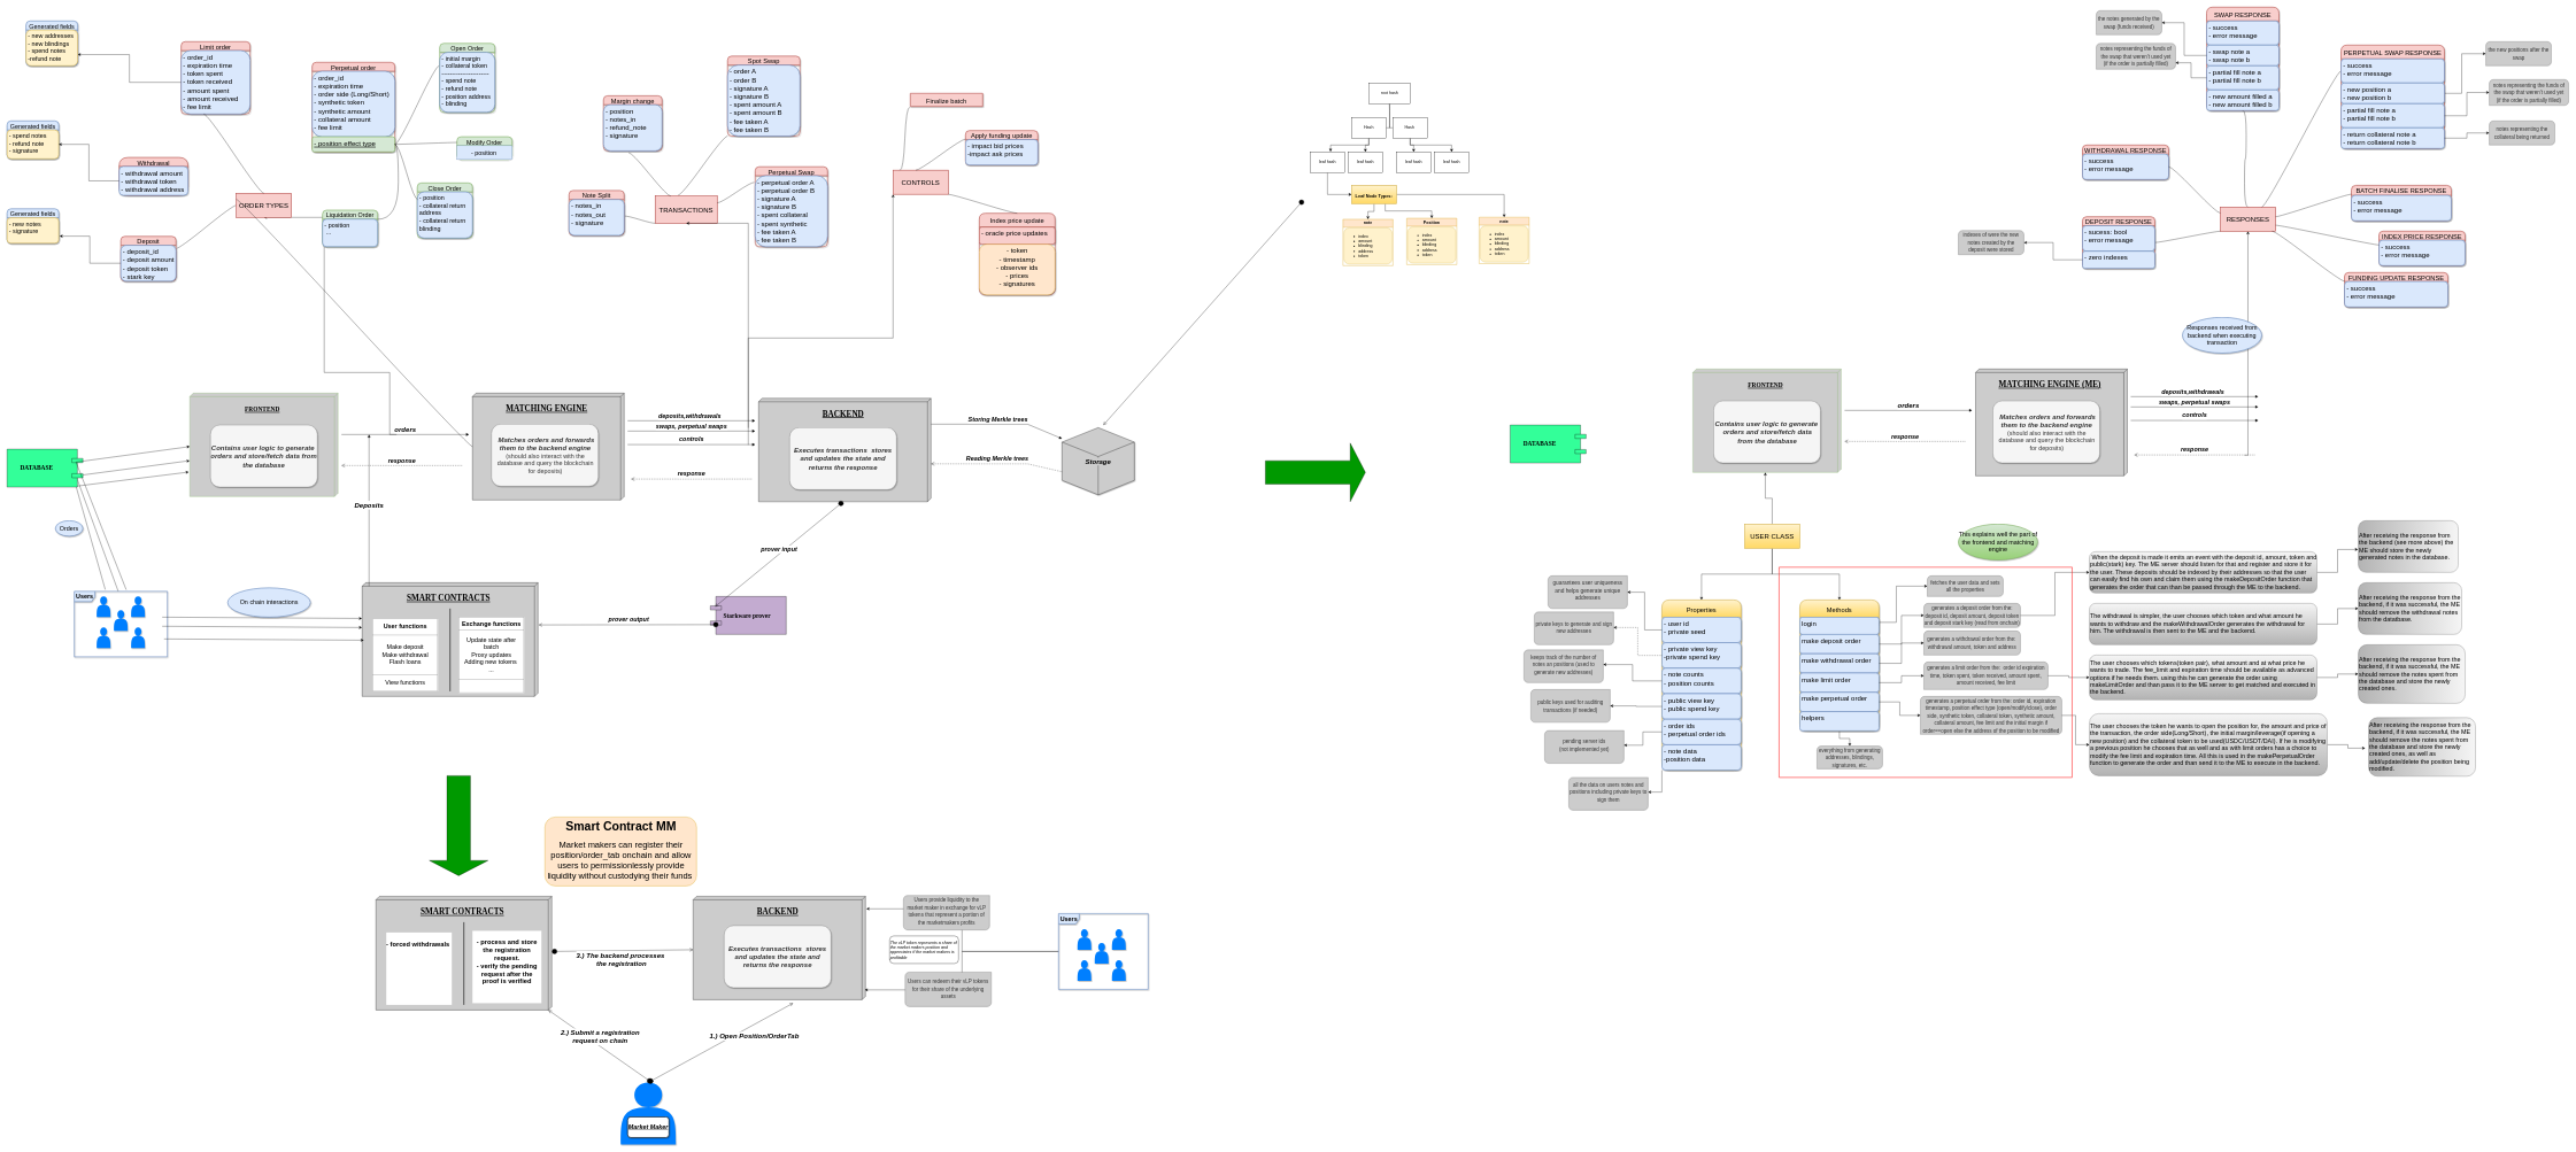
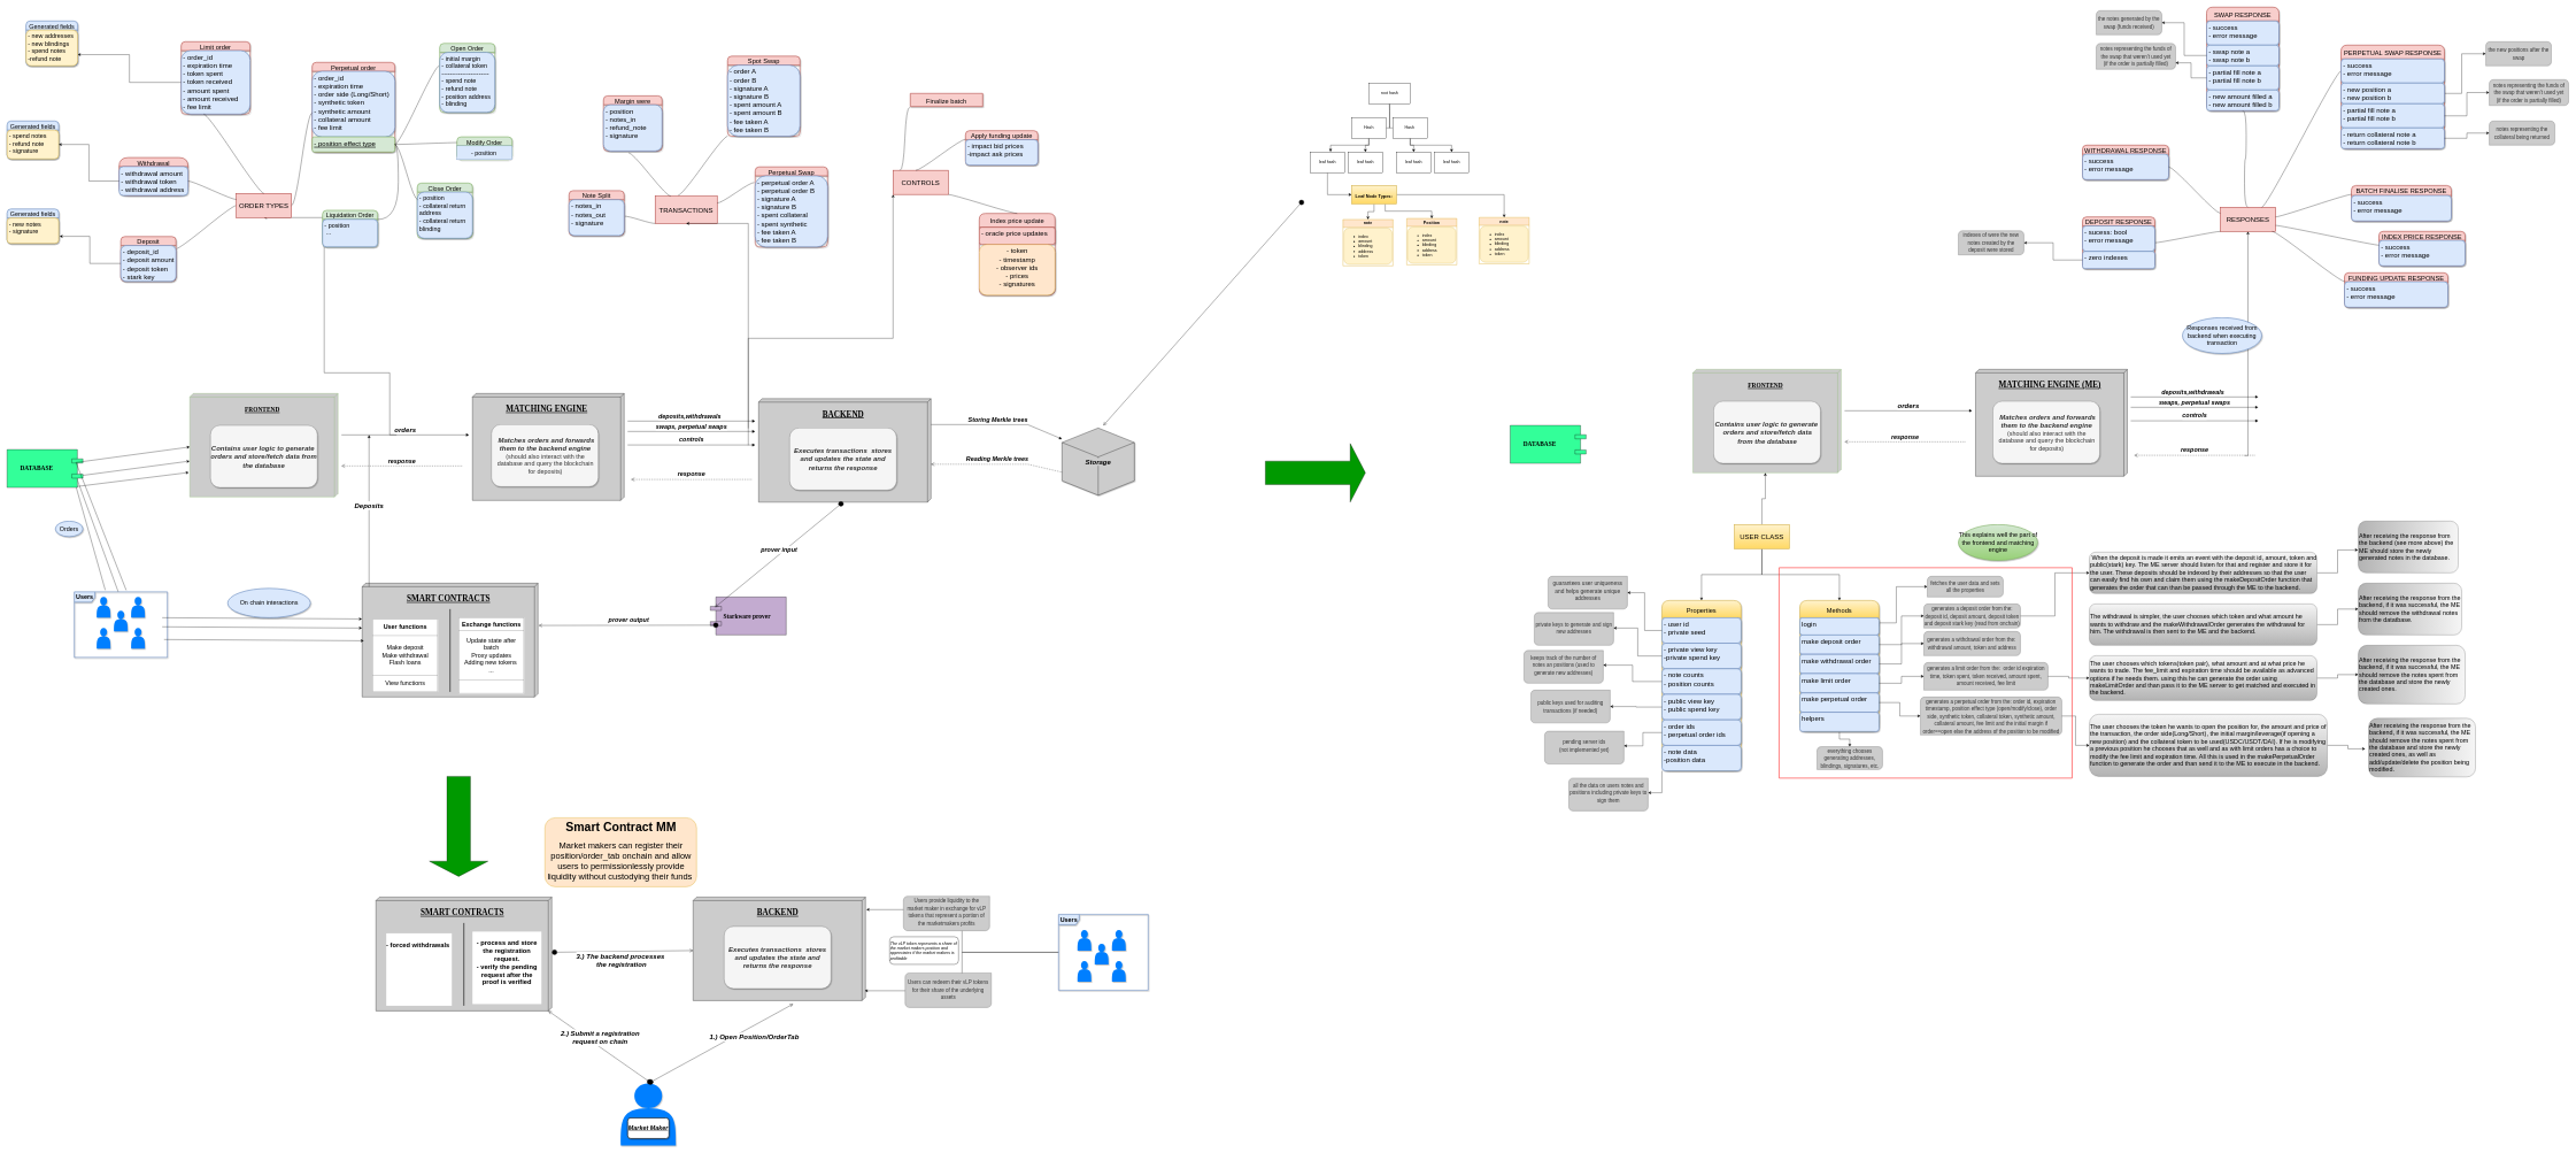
- <mxCell id="255" value="Margin change" style="swimlane;fontStyle=0;childLayout=stackLayout;horizontal=1;startSize=26;fillColor=#f8cecc;horizontalStack=0;resizeParent=1;resizeParentMax=0;resizeLast=0;collapsible=1;marginBottom=0;fillStyle=solid;strokeWidth=2;fontSize=19;rounded=1;glass=0;shadow=1;perimeterSpacing=0;spacingTop=2;spacingBottom=0;labelBorderColor=none;strokeColor=#b85450;" vertex="1" parent="1"><mxGeometry x="1750" y="277" width="170" height="160" as="geometry"><mxRectangle x="-10" y="-460" width="100" height="40" as="alternateBounds" /></mxGeometry></mxCell>
+ <mxCell id="255" value="Margin were" style="swimlane;fontStyle=0;childLayout=stackLayout;horizontal=1;startSize=26;fillColor=#f8cecc;horizontalStack=0;resizeParent=1;resizeParentMax=0;resizeLast=0;collapsible=1;marginBottom=0;fillStyle=solid;strokeWidth=2;fontSize=19;rounded=1;glass=0;shadow=1;perimeterSpacing=0;spacingTop=2;spacingBottom=0;labelBorderColor=none;strokeColor=#b85450;" vertex="1" parent="1"><mxGeometry x="1750" y="277" width="170" height="160" as="geometry"><mxRectangle x="-10" y="-460" width="100" height="40" as="alternateBounds" /></mxGeometry></mxCell>
+ <mxCell id="41" value="" style="edgeStyle=entityRelationEdgeStyle;startArrow=none;endArrow=none;segment=10;curved=1;rounded=0;fontSize=20;exitX=1;exitY=0.5;exitDx=0;exitDy=0;entryX=-0.001;entryY=0.633;entryDx=0;entryDy=0;entryPerimeter=0;" parent="1" source="20" target="39" edge="1"><mxGeometry relative="1" as="geometry"><mxPoint x="1125" y="660" as="sourcePoint" /><mxPoint x="1365" y="600" as="targetPoint" /></mxGeometry></mxCell>
- <mxCell id="25" value="" style="edgeStyle=entityRelationEdgeStyle;startArrow=none;endArrow=none;segment=10;curved=1;rounded=0;fontSize=20;exitX=0;exitY=0.25;exitDx=0;exitDy=0;" parent="1" source="20" target="3" edge="1"><mxGeometry relative="1" as="geometry"><mxPoint x="955" y="895" as="sourcePoint" /><mxPoint x="765" y="929" as="targetPoint" /></mxGeometry></mxCell>
+ <mxCell id="25" value="" style="edgeStyle=entityRelationEdgeStyle;startArrow=none;endArrow=none;segment=10;curved=1;rounded=0;fontSize=20;exitX=0;exitY=0.25;exitDx=0;exitDy=0;entryX=1;entryY=0.5;entryDx=0;entryDy=0;" parent="1" source="20" target="24" edge="1"><mxGeometry relative="1" as="geometry"><mxPoint x="955" y="895" as="sourcePoint" /><mxPoint x="765" y="929" as="targetPoint" /></mxGeometry></mxCell>
- <mxCell id="110" value="USER CLASS" style="html=1;whiteSpace=wrap;container=1;recursiveResize=0;collapsible=0;fillStyle=solid;strokeWidth=2;fontSize=20;fillColor=#fff2cc;strokeColor=#d6b656;gradientColor=#ffd966;" parent="1" vertex="1"><mxGeometry x="5060" y="1520" width="160" height="70" as="geometry" /></mxCell>
+ <mxCell id="110" value="USER CLASS" style="html=1;whiteSpace=wrap;container=1;recursiveResize=0;collapsible=0;fillStyle=solid;strokeWidth=2;fontSize=20;fillColor=#fff2cc;strokeColor=#d6b656;gradientColor=#ffd966;" parent="1" vertex="1"><mxGeometry x="5030" y="1520" width="160" height="70" as="geometry" /></mxCell>
- <mxCell id="123" style="edgeStyle=orthogonalEdgeStyle;rounded=0;orthogonalLoop=1;jettySize=auto;html=1;entryX=1;entryY=0.5;entryDx=0;entryDy=0;fontSize=15;exitX=0;exitY=0.5;exitDx=0;exitDy=0;dashed=1;" parent="1" source="114" target="124" edge="1"><mxGeometry relative="1" as="geometry"><mxPoint x="4760" y="1940" as="sourcePoint" /></mxGeometry></mxCell>
+ <mxCell id="123" style="edgeStyle=orthogonalEdgeStyle;rounded=0;orthogonalLoop=1;jettySize=auto;html=1;entryX=1;entryY=0.5;entryDx=0;entryDy=0;fontSize=15;exitX=0;exitY=0.5;exitDx=0;exitDy=0;" parent="1" source="114" target="124" edge="1"><mxGeometry relative="1" as="geometry"><mxPoint x="4760" y="1940" as="sourcePoint" /></mxGeometry></mxCell>
- <mxCell id="159" value="&lt;span style=&quot;font-size: 15px;&quot;&gt;everything from generating addresses, blindings, signatures, etc.&lt;/span&gt;" style="text;html=1;strokeColor=none;fillColor=none;align=center;verticalAlign=middle;whiteSpace=wrap;overflow=hidden;rounded=1;shadow=1;glass=0;labelBorderColor=none;fillStyle=solid;strokeWidth=1;fontSize=18;fontColor=#333333;" parent="1" vertex="1"><mxGeometry x="5270" y="2164" width="190" height="66" as="geometry" /></mxCell>
+ <mxCell id="159" value="&lt;span style=&quot;font-size: 15px;&quot;&gt;everything chooses generating addresses, blindings, signatures, etc.&lt;/span&gt;" style="text;html=1;strokeColor=none;fillColor=none;align=center;verticalAlign=middle;whiteSpace=wrap;overflow=hidden;rounded=1;shadow=1;glass=0;labelBorderColor=none;fillStyle=solid;strokeWidth=1;fontSize=18;fontColor=#333333;" parent="1" vertex="1"><mxGeometry x="5270" y="2164" width="190" height="66" as="geometry" /></mxCell>
